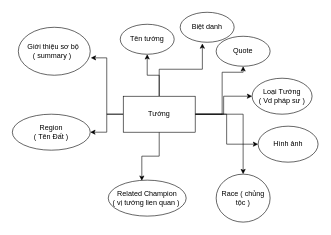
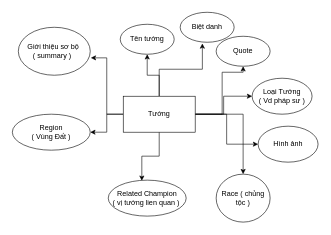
- <mxCell id="19" value="Region&lt;br&gt;( Tên Đất )" style="ellipse;whiteSpace=wrap;html=1;" vertex="1" parent="1"><mxGeometry x="20" y="190" width="130" height="60" as="geometry" /></mxCell>
+ <mxCell id="19" value="Region&lt;br&gt;( Vùng Đất )" style="ellipse;whiteSpace=wrap;html=1;" vertex="1" parent="1"><mxGeometry x="20" y="190" width="130" height="60" as="geometry" /></mxCell>
